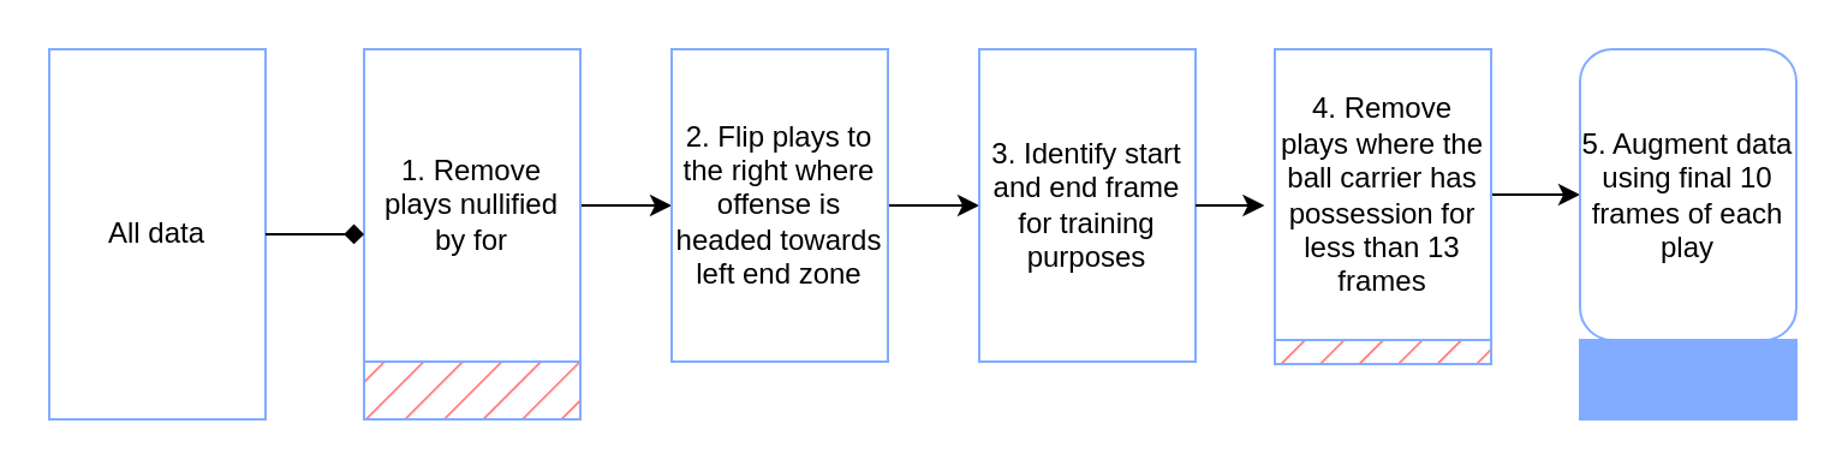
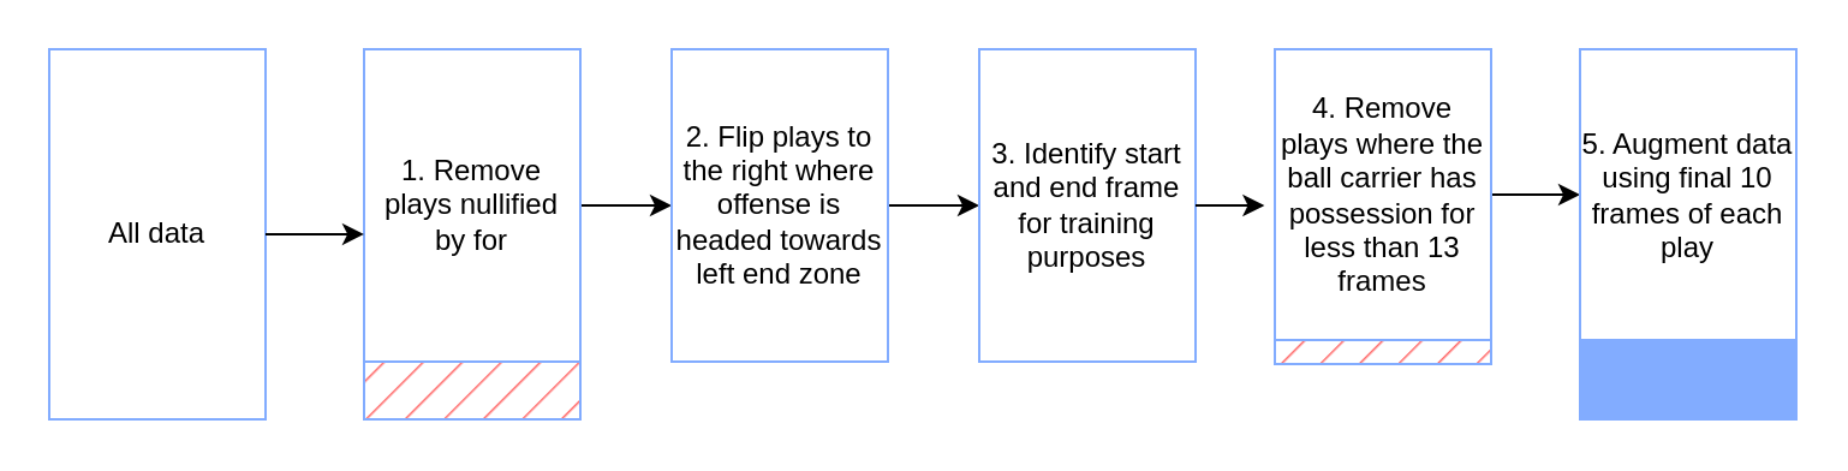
- <mxCell id="14" value="5. Augment data using final 10 frames of each play" style="whiteSpace=wrap;html=1;fillStyle=auto;fillColor=none;fontColor=#000000;strokeColor=#82ACFF;rounded=1;" vertex="1" parent="1"><mxGeometry x="657" y="20" width="90" height="121" as="geometry" /></mxCell>
+ <mxCell id="14" value="5. Augment data using final 10 frames of each play" style="rounded=0;whiteSpace=wrap;html=1;fillStyle=auto;fillColor=none;fontColor=#000000;strokeColor=#82ACFF;" vertex="1" parent="1"><mxGeometry x="657" y="20" width="90" height="121" as="geometry" /></mxCell>
- <mxCell id="10" style="edgeStyle=orthogonalEdgeStyle;rounded=0;orthogonalLoop=1;jettySize=auto;html=1;entryX=0;entryY=0.592;entryDx=0;entryDy=0;entryPerimeter=0;endArrow=diamond;" edge="1" parent="1" source="2" target="4"><mxGeometry relative="1" as="geometry" /></mxCell>
+ <mxCell id="10" style="edgeStyle=orthogonalEdgeStyle;rounded=0;orthogonalLoop=1;jettySize=auto;html=1;entryX=0;entryY=0.592;entryDx=0;entryDy=0;entryPerimeter=0;" edge="1" parent="1" source="2" target="4"><mxGeometry relative="1" as="geometry" /></mxCell>
